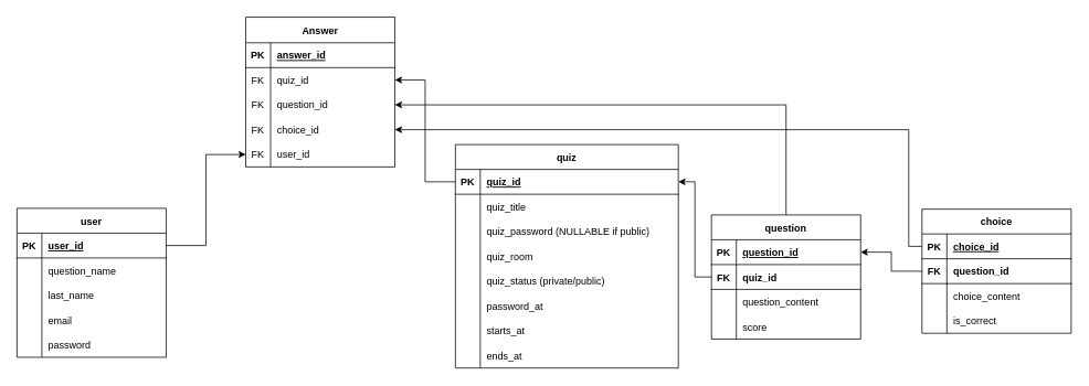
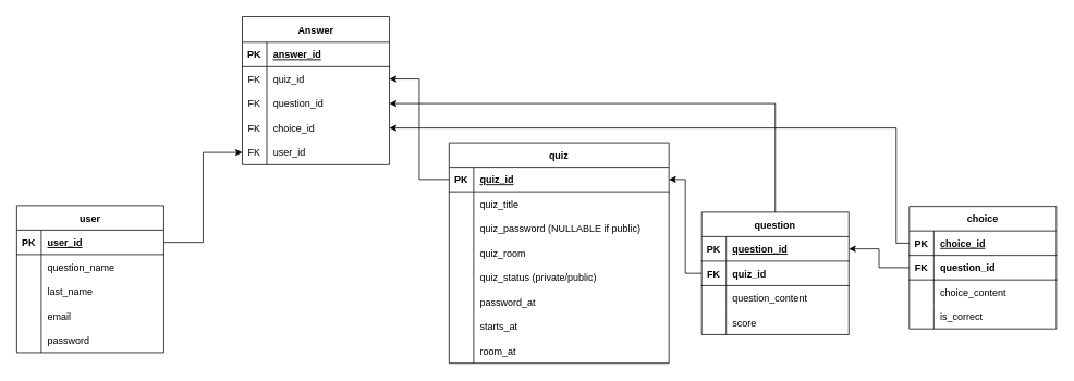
- <mxCell id="42" value="ends_at" style="shape=partialRectangle;connectable=0;fillColor=none;top=0;left=0;bottom=0;right=0;align=left;spacingLeft=6;overflow=hidden;" parent="40" vertex="1"><mxGeometry x="30" width="239" height="30" as="geometry"><mxRectangle width="239" height="30" as="alternateBounds" /></mxGeometry></mxCell>
+ <mxCell id="42" value="room_at" style="shape=partialRectangle;connectable=0;fillColor=none;top=0;left=0;bottom=0;right=0;align=left;spacingLeft=6;overflow=hidden;" parent="40" vertex="1"><mxGeometry x="30" width="239" height="30" as="geometry"><mxRectangle width="239" height="30" as="alternateBounds" /></mxGeometry></mxCell>
